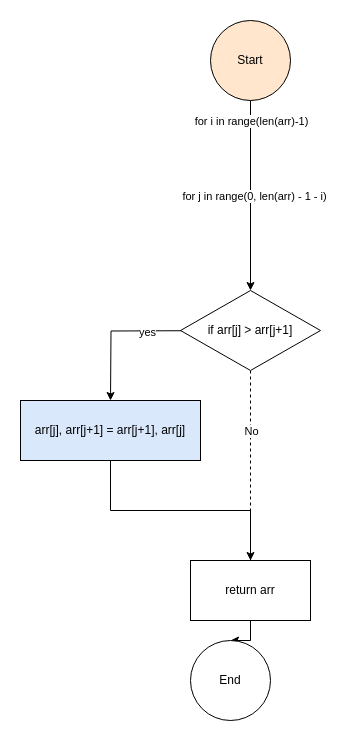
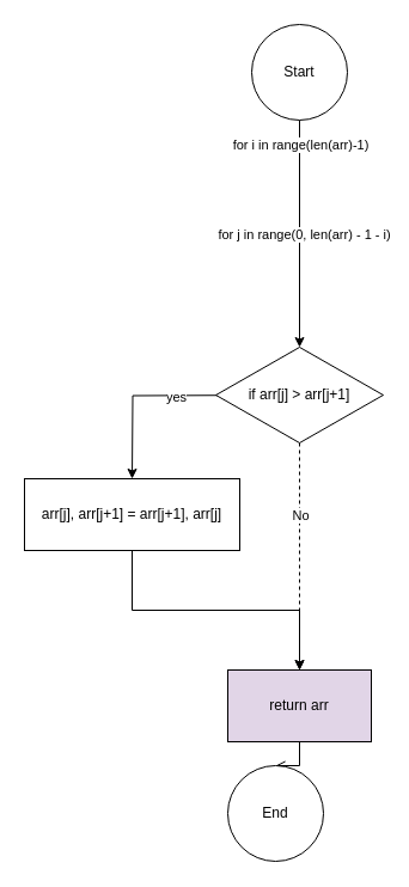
- <mxCell id="5" value="Start" style="ellipse;whiteSpace=wrap;html=1;aspect=fixed;fillColor=#ffe6cc;" vertex="1" parent="1"><mxGeometry x="210" y="20" width="80" height="80" as="geometry" /></mxCell>
+ <mxCell id="5" value="Start" style="ellipse;whiteSpace=wrap;html=1;aspect=fixed;" vertex="1" parent="1"><mxGeometry x="210" y="20" width="80" height="80" as="geometry" /></mxCell>
- <mxCell id="12" value="arr[j], arr[j+1] = arr[j+1], arr[j]" style="rounded=0;whiteSpace=wrap;html=1;fillColor=#dae8fc;" vertex="1" parent="1"><mxGeometry x="20" y="400" width="180" height="60" as="geometry" /></mxCell>
+ <mxCell id="12" value="arr[j], arr[j+1] = arr[j+1], arr[j]" style="rounded=0;whiteSpace=wrap;html=1;" vertex="1" parent="1"><mxGeometry x="20" y="400" width="180" height="60" as="geometry" /></mxCell>
- <mxCell id="11" style="edgeStyle=orthogonalEdgeStyle;rounded=0;orthogonalLoop=1;jettySize=auto;html=1;entryX=0.5;entryY=0;entryDx=0;entryDy=0;endArrow=none;" edge="1" parent="1" source="12" target="14"><mxGeometry relative="1" as="geometry" /></mxCell>
+ <mxCell id="11" style="edgeStyle=orthogonalEdgeStyle;rounded=0;orthogonalLoop=1;jettySize=auto;html=1;entryX=0.5;entryY=0;entryDx=0;entryDy=0;" edge="1" parent="1" source="12" target="14"><mxGeometry relative="1" as="geometry" /></mxCell>
- <mxCell id="14" value="return arr" style="rounded=0;whiteSpace=wrap;html=1;" vertex="1" parent="1"><mxGeometry x="190" y="560" width="120" height="60" as="geometry" /></mxCell>
+ <mxCell id="14" value="return arr" style="rounded=0;whiteSpace=wrap;html=1;fillColor=#e1d5e7;" vertex="1" parent="1"><mxGeometry x="190" y="560" width="120" height="60" as="geometry" /></mxCell>
- <mxCell id="13" style="edgeStyle=orthogonalEdgeStyle;rounded=0;orthogonalLoop=1;jettySize=auto;html=1;" edge="1" parent="1" source="14" target="15"><mxGeometry relative="1" as="geometry"><mxPoint x="250" y="690" as="targetPoint" /></mxGeometry></mxCell>
+ <mxCell id="13" style="edgeStyle=orthogonalEdgeStyle;rounded=0;orthogonalLoop=1;jettySize=auto;html=1;endArrow=open;" edge="1" parent="1" source="14" target="15"><mxGeometry relative="1" as="geometry"><mxPoint x="250" y="690" as="targetPoint" /></mxGeometry></mxCell>
